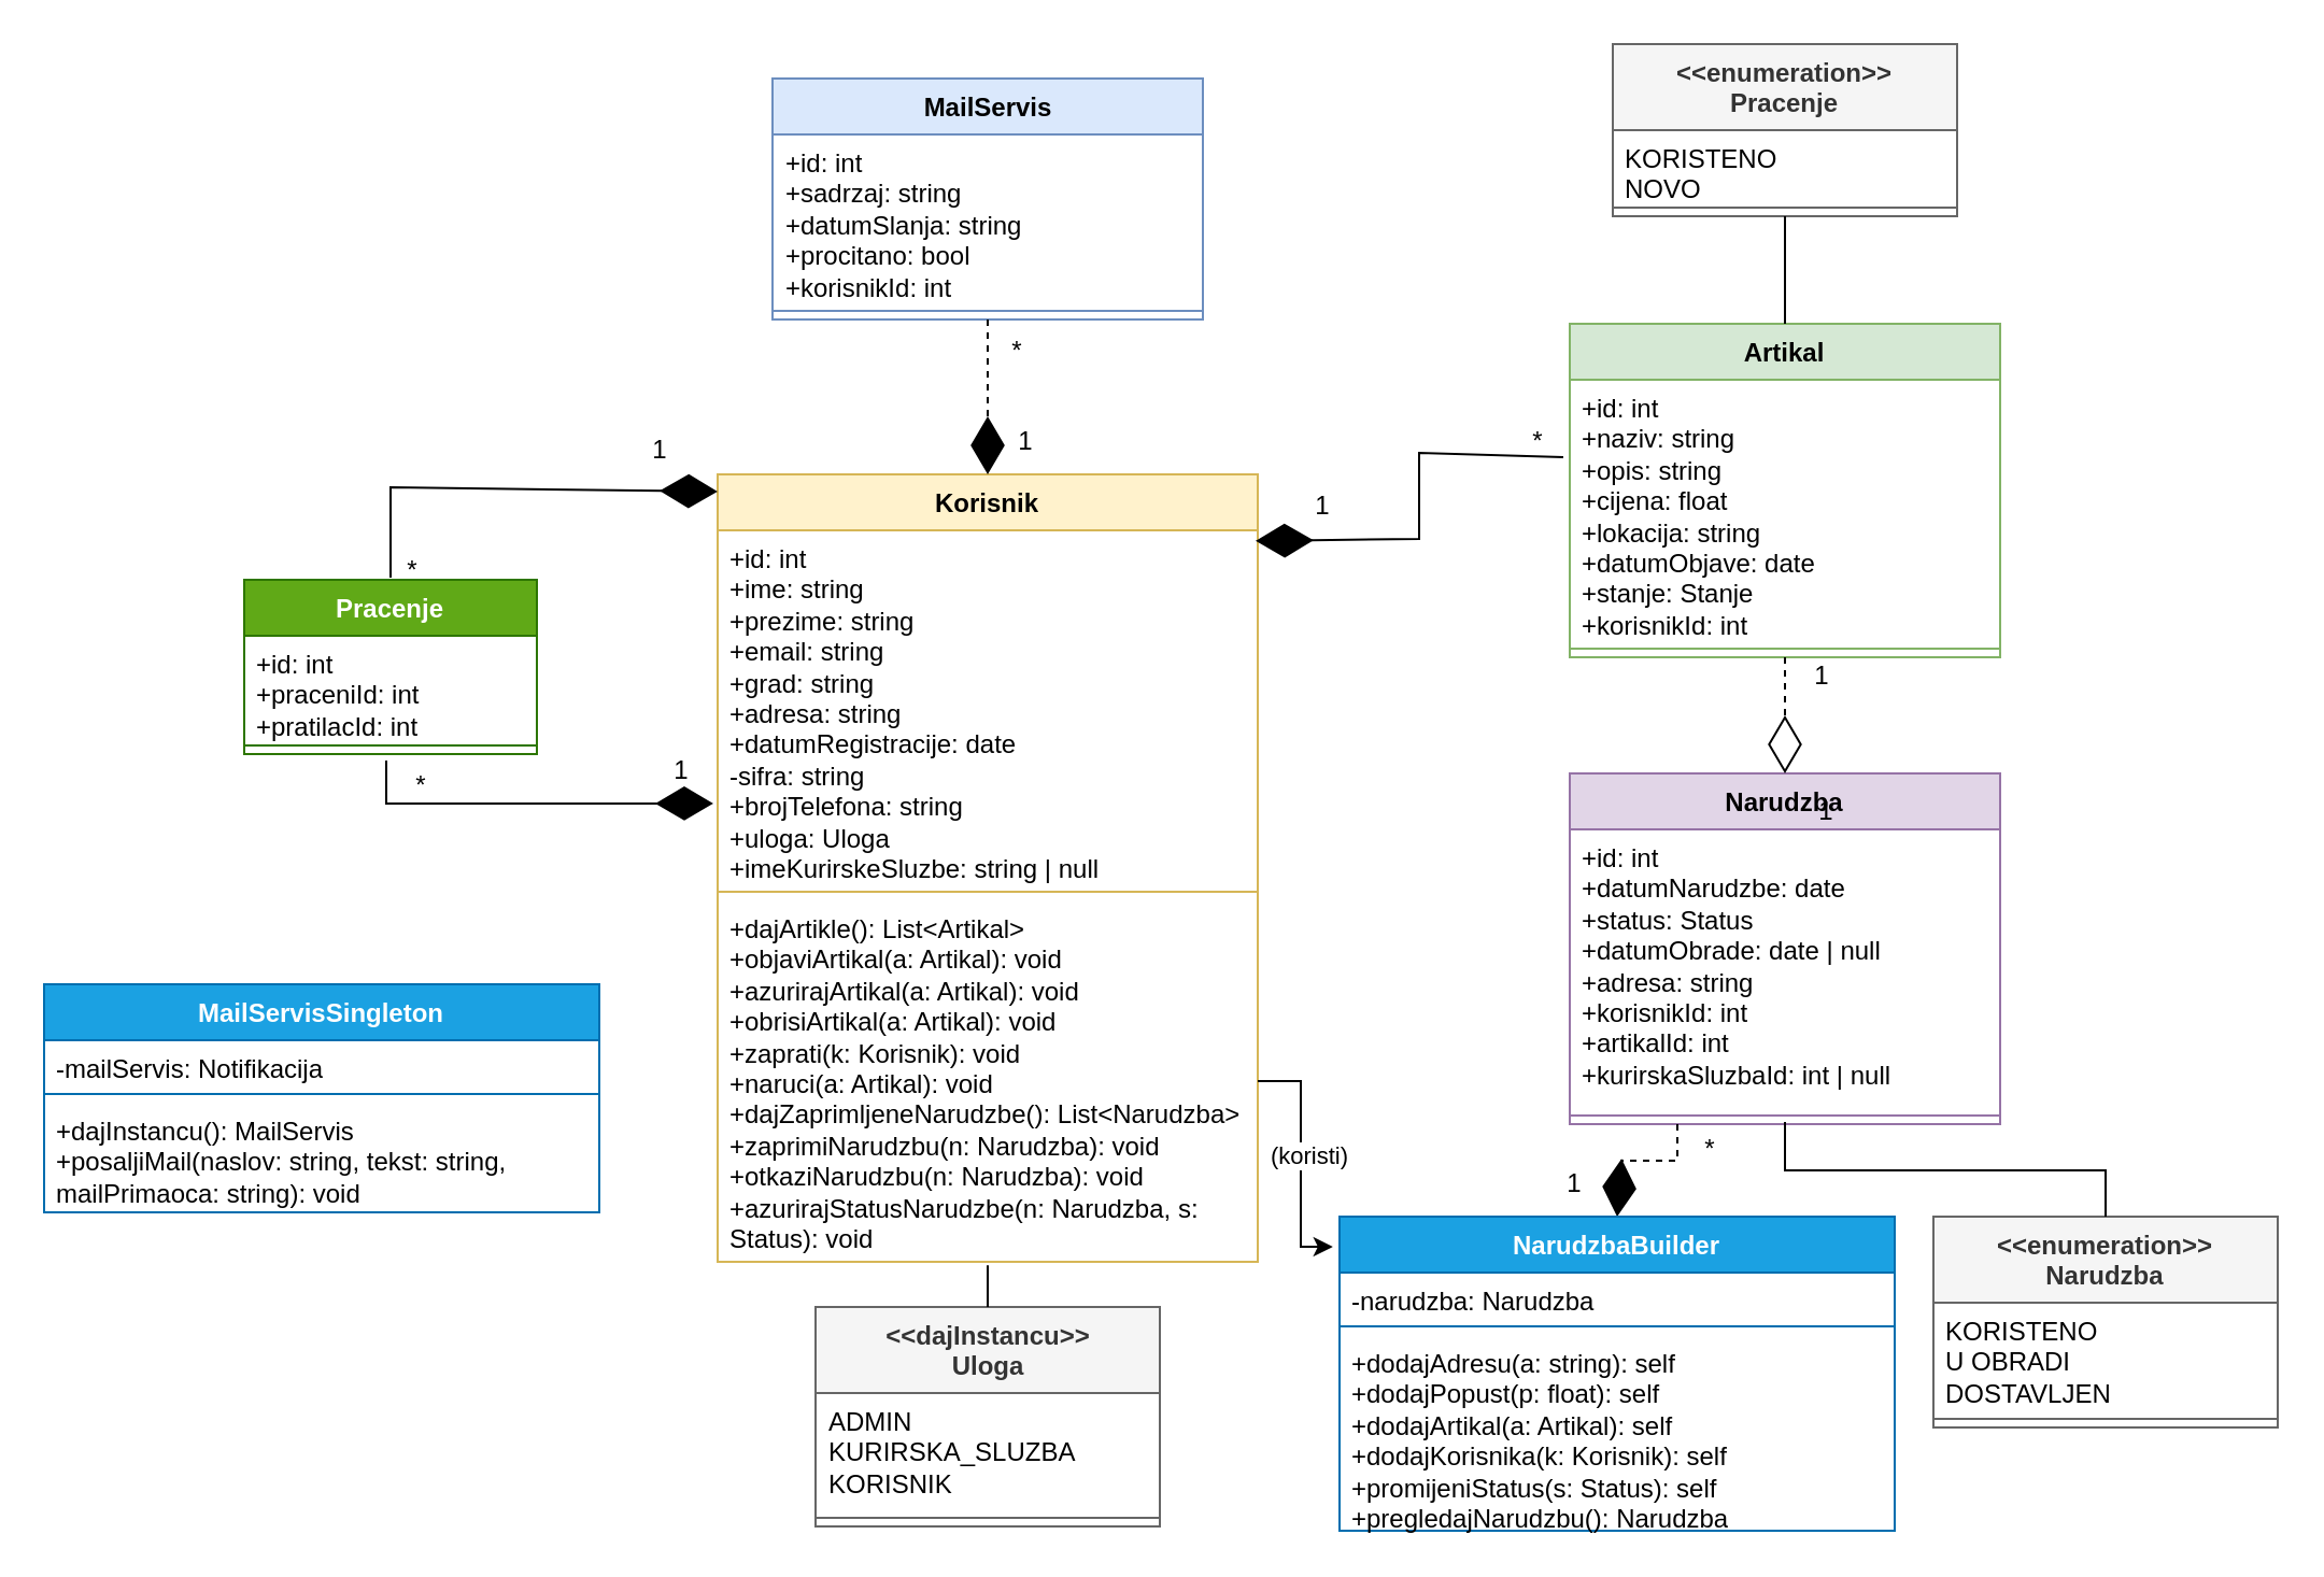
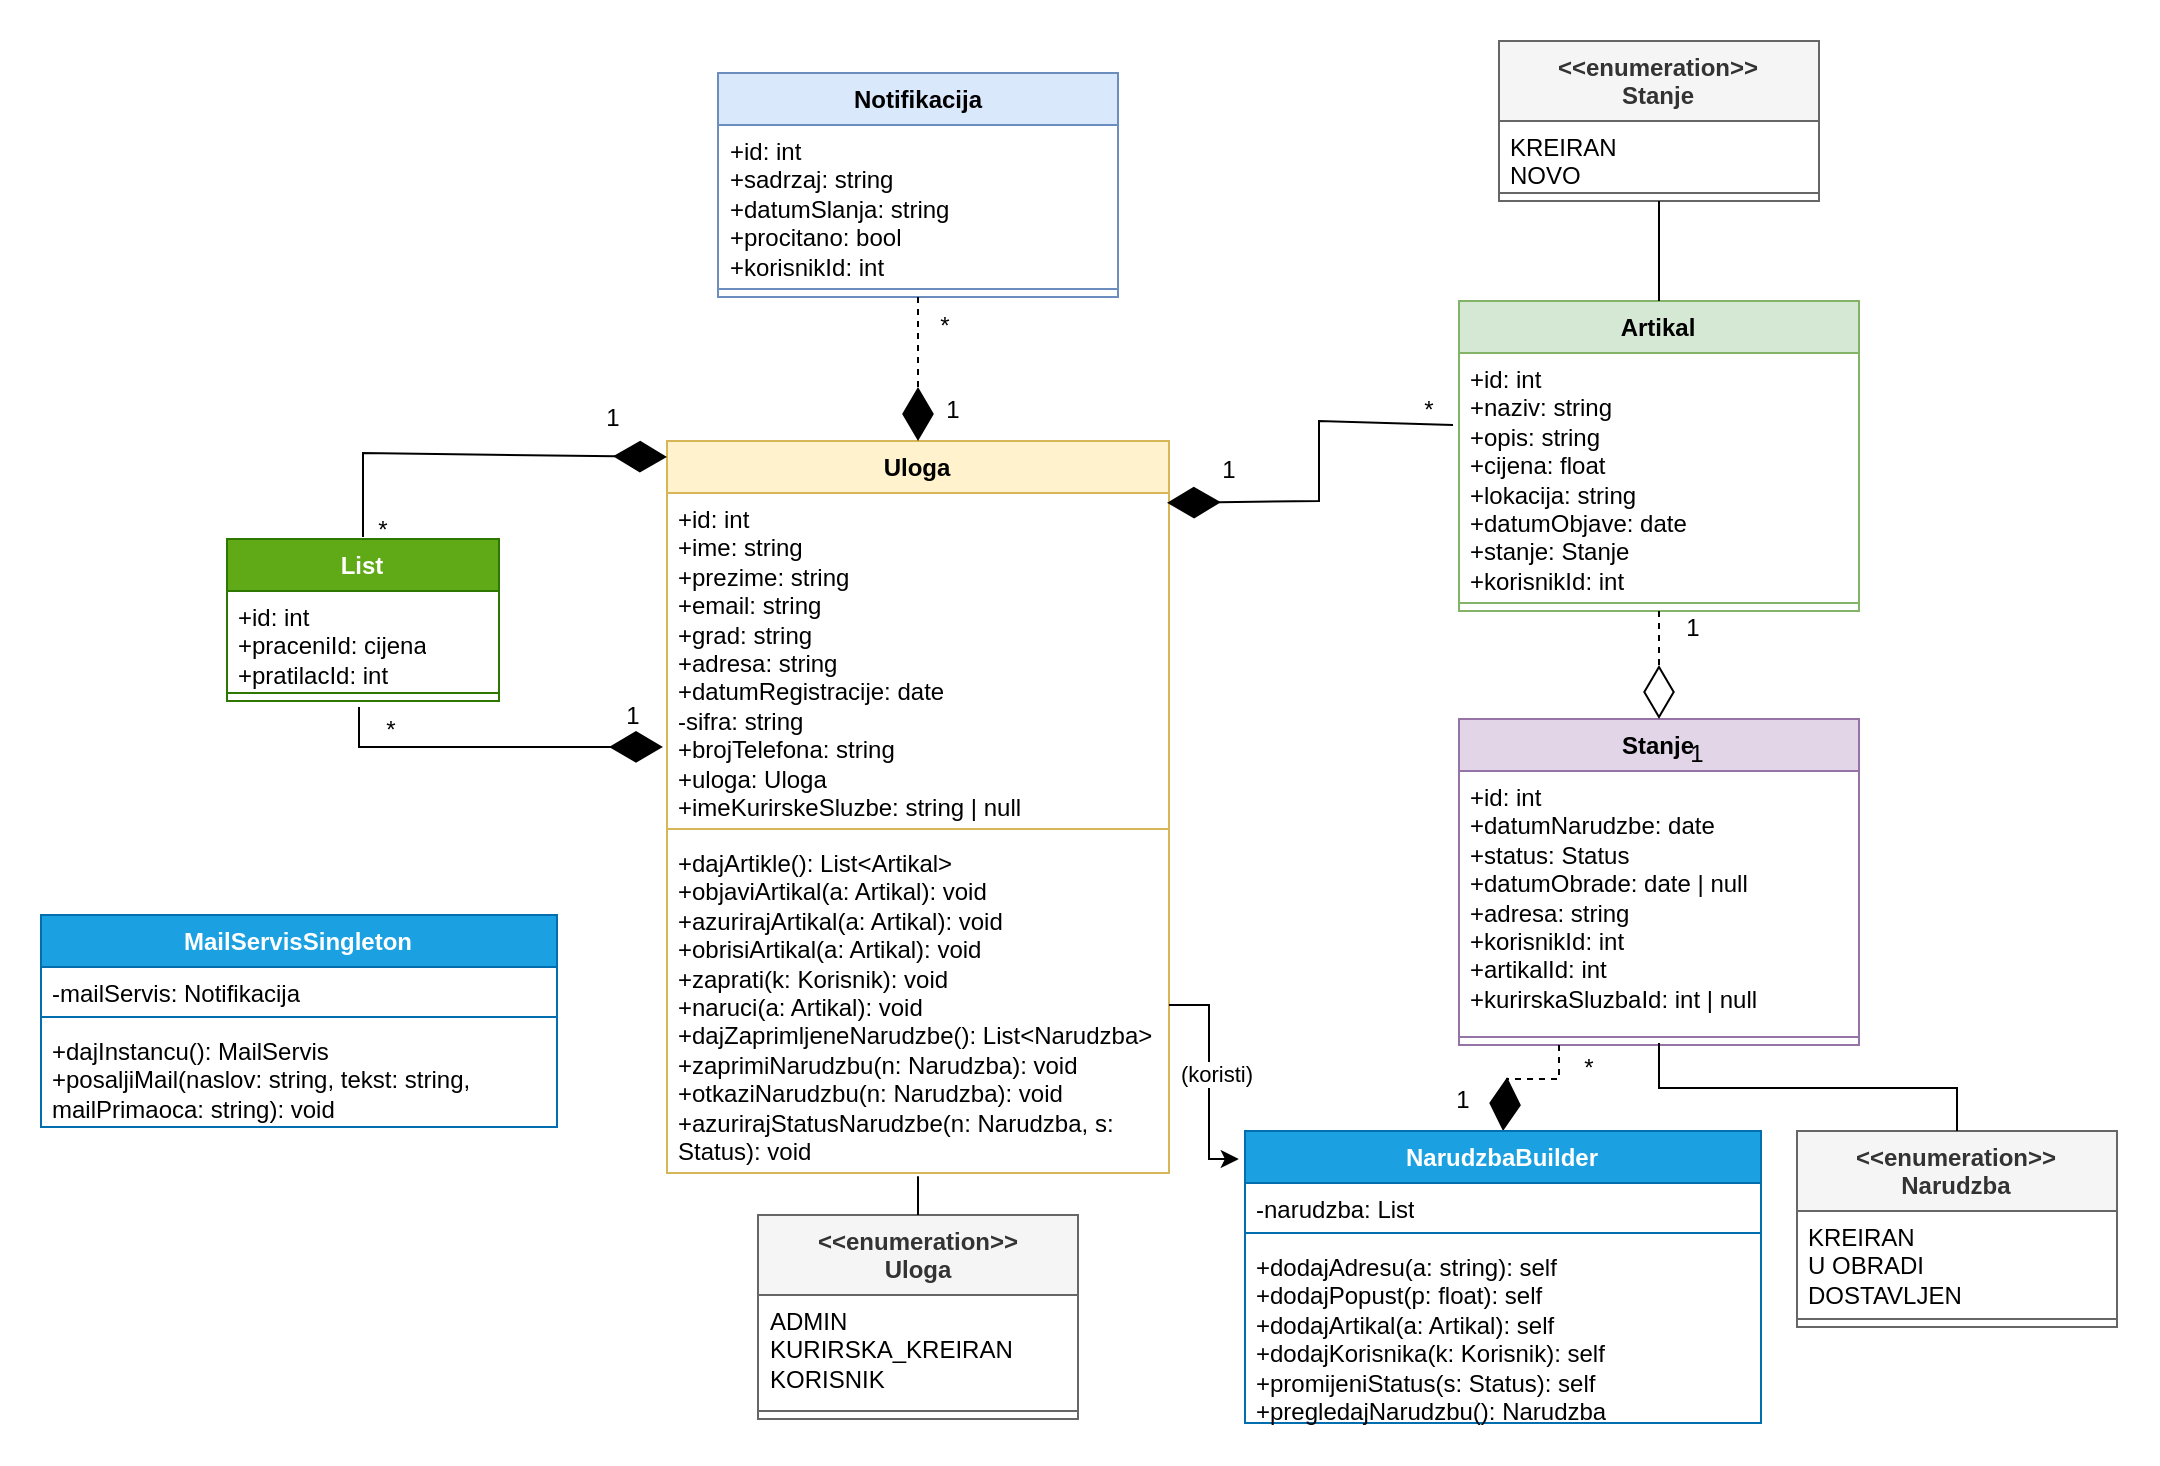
- <mxCell id="12" value="&lt;div&gt;&amp;lt;&amp;lt;enumeration&amp;gt;&amp;gt;&lt;/div&gt;Pracenje" style="swimlane;fontStyle=1;align=center;verticalAlign=top;childLayout=stackLayout;horizontal=1;startSize=40;horizontalStack=0;resizeParent=1;resizeParentMax=0;resizeLast=0;collapsible=1;marginBottom=0;whiteSpace=wrap;html=1;fillColor=#f5f5f5;fontColor=#333333;strokeColor=#666666;" parent="1" vertex="1"><mxGeometry x="749" y="20" width="160" height="80" as="geometry" /></mxCell>
+ <mxCell id="12" value="&lt;div&gt;&amp;lt;&amp;lt;enumeration&amp;gt;&amp;gt;&lt;/div&gt;Stanje" style="swimlane;fontStyle=1;align=center;verticalAlign=top;childLayout=stackLayout;horizontal=1;startSize=40;horizontalStack=0;resizeParent=1;resizeParentMax=0;resizeLast=0;collapsible=1;marginBottom=0;whiteSpace=wrap;html=1;fillColor=#f5f5f5;fontColor=#333333;strokeColor=#666666;" parent="1" vertex="1"><mxGeometry x="749" y="20" width="160" height="80" as="geometry" /></mxCell>
- <mxCell id="21" value="MailServis" style="swimlane;fontStyle=1;align=center;verticalAlign=top;childLayout=stackLayout;horizontal=1;startSize=26;horizontalStack=0;resizeParent=1;resizeParentMax=0;resizeLast=0;collapsible=1;marginBottom=0;whiteSpace=wrap;html=1;fillColor=#dae8fc;strokeColor=#6c8ebf;" parent="1" vertex="1"><mxGeometry x="358.5" y="36" width="200" height="112" as="geometry" /></mxCell>
+ <mxCell id="21" value="Notifikacija" style="swimlane;fontStyle=1;align=center;verticalAlign=top;childLayout=stackLayout;horizontal=1;startSize=26;horizontalStack=0;resizeParent=1;resizeParentMax=0;resizeLast=0;collapsible=1;marginBottom=0;whiteSpace=wrap;html=1;fillColor=#dae8fc;strokeColor=#6c8ebf;" parent="1" vertex="1"><mxGeometry x="358.5" y="36" width="200" height="112" as="geometry" /></mxCell>
- <mxCell id="13" value="KORISTENO&lt;div&gt;NOVO&lt;/div&gt;" style="text;strokeColor=none;fillColor=none;align=left;verticalAlign=top;spacingLeft=4;spacingRight=4;overflow=hidden;rotatable=0;points=[[0,0.5],[1,0.5]];portConstraint=eastwest;whiteSpace=wrap;html=1;" parent="12" vertex="1"><mxGeometry y="40" width="160" height="32" as="geometry" /></mxCell>
+ <mxCell id="13" value="KREIRAN&lt;div&gt;NOVO&lt;/div&gt;" style="text;strokeColor=none;fillColor=none;align=left;verticalAlign=top;spacingLeft=4;spacingRight=4;overflow=hidden;rotatable=0;points=[[0,0.5],[1,0.5]];portConstraint=eastwest;whiteSpace=wrap;html=1;" parent="12" vertex="1"><mxGeometry y="40" width="160" height="32" as="geometry" /></mxCell>
- <mxCell id="2" value="Korisnik" style="swimlane;fontStyle=1;align=center;verticalAlign=top;childLayout=stackLayout;horizontal=1;startSize=26;horizontalStack=0;resizeParent=1;resizeParentMax=0;resizeLast=0;collapsible=1;marginBottom=0;whiteSpace=wrap;html=1;fillColor=#fff2cc;strokeColor=#d6b656;" parent="1" vertex="1"><mxGeometry x="333" y="220" width="251" height="366" as="geometry" /></mxCell>
+ <mxCell id="2" value="Uloga" style="swimlane;fontStyle=1;align=center;verticalAlign=top;childLayout=stackLayout;horizontal=1;startSize=26;horizontalStack=0;resizeParent=1;resizeParentMax=0;resizeLast=0;collapsible=1;marginBottom=0;whiteSpace=wrap;html=1;fillColor=#fff2cc;strokeColor=#d6b656;" parent="1" vertex="1"><mxGeometry x="333" y="220" width="251" height="366" as="geometry" /></mxCell>
- <mxCell id="43" value="Pracenje" style="swimlane;fontStyle=1;align=center;verticalAlign=top;childLayout=stackLayout;horizontal=1;startSize=26;horizontalStack=0;resizeParent=1;resizeParentMax=0;resizeLast=0;collapsible=1;marginBottom=0;whiteSpace=wrap;html=1;fillColor=#60a917;strokeColor=#2D7600;fontColor=#ffffff;" parent="1" vertex="1"><mxGeometry x="113" y="269" width="136" height="81" as="geometry"><mxRectangle x="116" y="602" width="90" height="26" as="alternateBounds" /></mxGeometry></mxCell>
+ <mxCell id="43" value="List" style="swimlane;fontStyle=1;align=center;verticalAlign=top;childLayout=stackLayout;horizontal=1;startSize=26;horizontalStack=0;resizeParent=1;resizeParentMax=0;resizeLast=0;collapsible=1;marginBottom=0;whiteSpace=wrap;html=1;fillColor=#60a917;strokeColor=#2D7600;fontColor=#ffffff;" parent="1" vertex="1"><mxGeometry x="113" y="269" width="136" height="81" as="geometry"><mxRectangle x="116" y="602" width="90" height="26" as="alternateBounds" /></mxGeometry></mxCell>
- <mxCell id="44" value="&lt;div&gt;+id: int&lt;/div&gt;+praceniId: int&lt;div&gt;+pratilacId: int&lt;/div&gt;" style="text;strokeColor=none;fillColor=none;align=left;verticalAlign=top;spacingLeft=4;spacingRight=4;overflow=hidden;rotatable=0;points=[[0,0.5],[1,0.5]];portConstraint=eastwest;whiteSpace=wrap;html=1;" parent="43" vertex="1"><mxGeometry y="26" width="136" height="47" as="geometry" /></mxCell>
+ <mxCell id="44" value="&lt;div&gt;+id: int&lt;/div&gt;+praceniId: cijena&lt;div&gt;+pratilacId: int&lt;/div&gt;" style="text;strokeColor=none;fillColor=none;align=left;verticalAlign=top;spacingLeft=4;spacingRight=4;overflow=hidden;rotatable=0;points=[[0,0.5],[1,0.5]];portConstraint=eastwest;whiteSpace=wrap;html=1;" parent="43" vertex="1"><mxGeometry y="26" width="136" height="47" as="geometry" /></mxCell>
- <mxCell id="15" value="Narudzba" style="swimlane;fontStyle=1;align=center;verticalAlign=top;childLayout=stackLayout;horizontal=1;startSize=26;horizontalStack=0;resizeParent=1;resizeParentMax=0;resizeLast=0;collapsible=1;marginBottom=0;whiteSpace=wrap;html=1;fillColor=#e1d5e7;strokeColor=#9673a6;" parent="1" vertex="1"><mxGeometry x="729" y="359" width="200" height="163" as="geometry" /></mxCell>
+ <mxCell id="15" value="Stanje" style="swimlane;fontStyle=1;align=center;verticalAlign=top;childLayout=stackLayout;horizontal=1;startSize=26;horizontalStack=0;resizeParent=1;resizeParentMax=0;resizeLast=0;collapsible=1;marginBottom=0;whiteSpace=wrap;html=1;fillColor=#e1d5e7;strokeColor=#9673a6;" parent="1" vertex="1"><mxGeometry x="729" y="359" width="200" height="163" as="geometry" /></mxCell>
- <mxCell id="53" value="-narudzba: Narudzba" style="text;strokeColor=none;fillColor=none;align=left;verticalAlign=top;spacingLeft=4;spacingRight=4;overflow=hidden;rotatable=0;points=[[0,0.5],[1,0.5]];portConstraint=eastwest;whiteSpace=wrap;html=1;" vertex="1" parent="52"><mxGeometry y="26" width="258" height="21" as="geometry" /></mxCell>
+ <mxCell id="53" value="-narudzba: List" style="text;strokeColor=none;fillColor=none;align=left;verticalAlign=top;spacingLeft=4;spacingRight=4;overflow=hidden;rotatable=0;points=[[0,0.5],[1,0.5]];portConstraint=eastwest;whiteSpace=wrap;html=1;" vertex="1" parent="52"><mxGeometry y="26" width="258" height="21" as="geometry" /></mxCell>
- <mxCell id="6" value="&lt;div&gt;&amp;lt;&amp;lt;dajInstancu&amp;gt;&amp;gt;&lt;/div&gt;Uloga" style="swimlane;fontStyle=1;align=center;verticalAlign=top;childLayout=stackLayout;horizontal=1;startSize=40;horizontalStack=0;resizeParent=1;resizeParentMax=0;resizeLast=0;collapsible=1;marginBottom=0;whiteSpace=wrap;html=1;fillColor=#f5f5f5;fontColor=#333333;strokeColor=#666666;" parent="1" vertex="1"><mxGeometry x="378.5" y="607" width="160" height="102" as="geometry" /></mxCell>
+ <mxCell id="6" value="&lt;div&gt;&amp;lt;&amp;lt;enumeration&amp;gt;&amp;gt;&lt;/div&gt;Uloga" style="swimlane;fontStyle=1;align=center;verticalAlign=top;childLayout=stackLayout;horizontal=1;startSize=40;horizontalStack=0;resizeParent=1;resizeParentMax=0;resizeLast=0;collapsible=1;marginBottom=0;whiteSpace=wrap;html=1;fillColor=#f5f5f5;fontColor=#333333;strokeColor=#666666;" parent="1" vertex="1"><mxGeometry x="378.5" y="607" width="160" height="102" as="geometry" /></mxCell>
- <mxCell id="19" value="KORISTENO&lt;br&gt;U OBRADI&lt;div&gt;DOSTAVLJEN&lt;/div&gt;" style="text;strokeColor=none;fillColor=none;align=left;verticalAlign=top;spacingLeft=4;spacingRight=4;overflow=hidden;rotatable=0;points=[[0,0.5],[1,0.5]];portConstraint=eastwest;whiteSpace=wrap;html=1;" parent="18" vertex="1"><mxGeometry y="40" width="160" height="50" as="geometry" /></mxCell>
+ <mxCell id="19" value="KREIRAN&lt;br&gt;U OBRADI&lt;div&gt;DOSTAVLJEN&lt;/div&gt;" style="text;strokeColor=none;fillColor=none;align=left;verticalAlign=top;spacingLeft=4;spacingRight=4;overflow=hidden;rotatable=0;points=[[0,0.5],[1,0.5]];portConstraint=eastwest;whiteSpace=wrap;html=1;" parent="18" vertex="1"><mxGeometry y="40" width="160" height="50" as="geometry" /></mxCell>
- <mxCell id="7" value="ADMIN&lt;div&gt;KURIRSKA_SLUZBA&lt;br&gt;KORISNIK&lt;/div&gt;" style="text;strokeColor=none;fillColor=none;align=left;verticalAlign=top;spacingLeft=4;spacingRight=4;overflow=hidden;rotatable=0;points=[[0,0.5],[1,0.5]];portConstraint=eastwest;whiteSpace=wrap;html=1;" parent="6" vertex="1"><mxGeometry y="40" width="160" height="54" as="geometry" /></mxCell>
+ <mxCell id="7" value="ADMIN&lt;div&gt;KURIRSKA_KREIRAN&lt;br&gt;KORISNIK&lt;/div&gt;" style="text;strokeColor=none;fillColor=none;align=left;verticalAlign=top;spacingLeft=4;spacingRight=4;overflow=hidden;rotatable=0;points=[[0,0.5],[1,0.5]];portConstraint=eastwest;whiteSpace=wrap;html=1;" parent="6" vertex="1"><mxGeometry y="40" width="160" height="54" as="geometry" /></mxCell>
